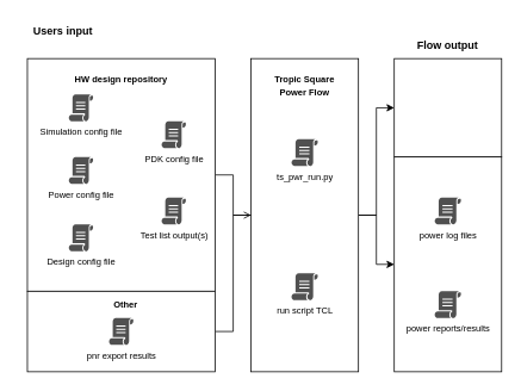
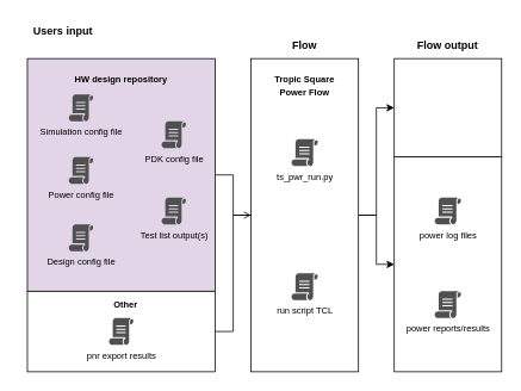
+ <mxCell id="23" value="&lt;b&gt;Flow&lt;/b&gt;" style="text;html=1;strokeColor=none;fillColor=none;align=center;verticalAlign=middle;whiteSpace=wrap;rounded=0;" parent="1" vertex="1"><mxGeometry x="290" y="35" width="100" height="30" as="geometry" /></mxCell>
- <mxCell id="12" value="&lt;p style=&quot;line-height: 140%&quot;&gt;HW design repository&lt;br style=&quot;font-size: 10px&quot;&gt;&lt;/p&gt;" style="whiteSpace=wrap;html=1;fontSize=10;verticalAlign=top;fontStyle=1;container=0;" parent="1" vertex="1"><mxGeometry x="30" y="65" width="210" height="260" as="geometry" /></mxCell>
+ <mxCell id="12" value="&lt;p style=&quot;line-height: 140%&quot;&gt;HW design repository&lt;br style=&quot;font-size: 10px&quot;&gt;&lt;/p&gt;" style="whiteSpace=wrap;html=1;fontSize=10;verticalAlign=top;fontStyle=1;container=0;fillColor=#e1d5e7;" parent="1" vertex="1"><mxGeometry x="30" y="65" width="210" height="260" as="geometry" /></mxCell>
